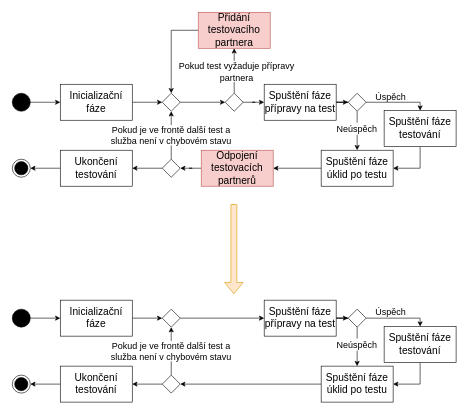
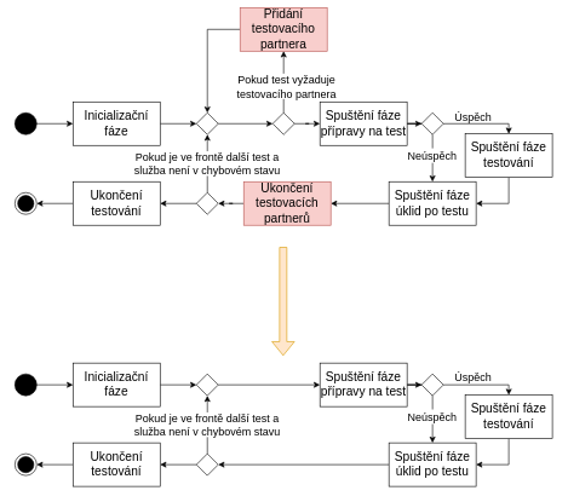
- <mxCell id="19" value="Přidání testovacího partnera" style="rounded=0;whiteSpace=wrap;html=1;fontSize=17;fillColor=#f8cecc;strokeColor=#b85450;" parent="1" vertex="1"><mxGeometry x="330" y="20" width="120" height="60" as="geometry" /></mxCell>
+ <mxCell id="19" value="Přidání testovacího partnera" style="rounded=0;whiteSpace=wrap;html=1;fontSize=17;fillColor=#f8cecc;strokeColor=#b85450;" parent="1" vertex="1"><mxGeometry x="330" y="10" width="120" height="60" as="geometry" /></mxCell>
- <mxCell id="26" value="&lt;font style=&quot;font-size: 15px&quot;&gt;Pokud test vyžaduje přípravy partnera&lt;/font&gt;" style="text;html=1;strokeColor=none;align=center;verticalAlign=middle;whiteSpace=wrap;rounded=0;fillColor=#ffffff;fontSize=16;" parent="1" vertex="1"><mxGeometry x="289" y="101" width="211" height="35" as="geometry" /></mxCell>
+ <mxCell id="26" value="&lt;font style=&quot;font-size: 15px&quot;&gt;Pokud test vyžaduje testovacího partnera&lt;/font&gt;" style="text;html=1;strokeColor=none;align=center;verticalAlign=middle;whiteSpace=wrap;rounded=0;fillColor=#ffffff;fontSize=16;" parent="1" vertex="1"><mxGeometry x="289" y="101" width="211" height="35" as="geometry" /></mxCell>
- <mxCell id="28" value="Odpojení testovacích partnerů" style="rounded=0;whiteSpace=wrap;html=1;fontSize=17;fillColor=#f8cecc;strokeColor=#b85450;" parent="1" vertex="1"><mxGeometry x="335" y="250" width="120" height="60" as="geometry" /></mxCell>
+ <mxCell id="28" value="Ukončení testovacích partnerů" style="rounded=0;whiteSpace=wrap;html=1;fontSize=17;fillColor=#f8cecc;strokeColor=#b85450;" parent="1" vertex="1"><mxGeometry x="335" y="250" width="120" height="60" as="geometry" /></mxCell>
